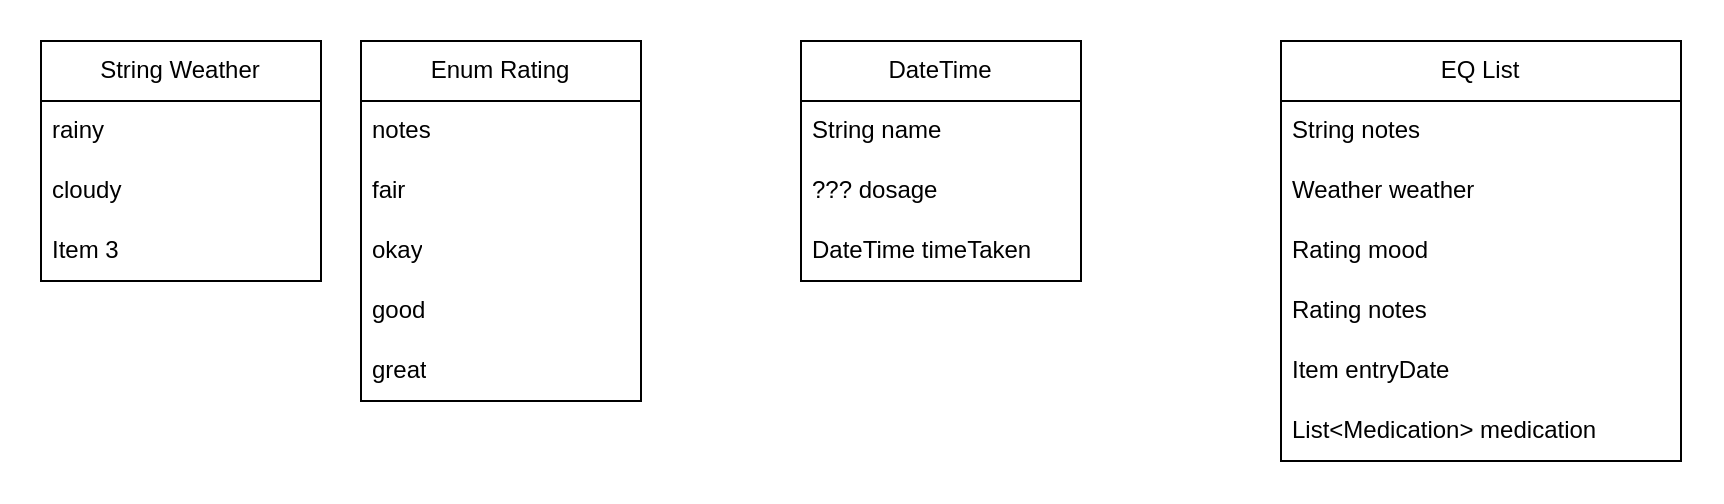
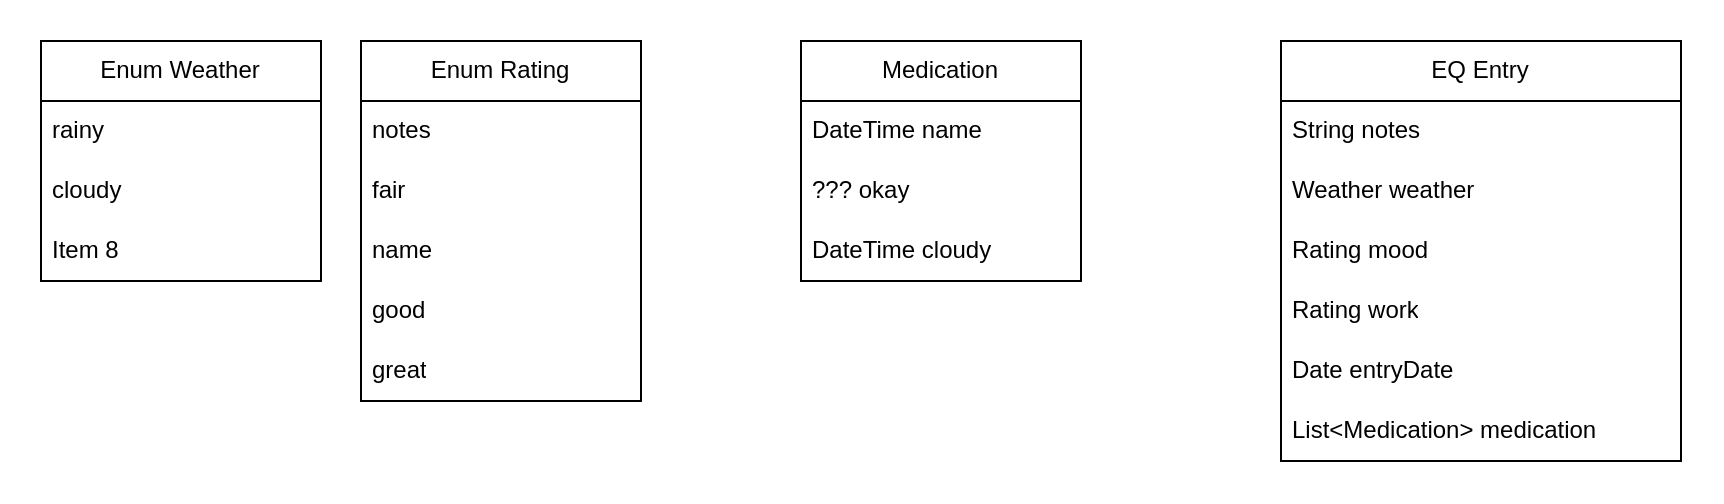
- <mxCell id="9" value="String Weather" style="swimlane;fontStyle=0;childLayout=stackLayout;horizontal=1;startSize=30;horizontalStack=0;resizeParent=1;resizeParentMax=0;resizeLast=0;collapsible=1;marginBottom=0;whiteSpace=wrap;html=1;" vertex="1" parent="1"><mxGeometry x="20" y="20" width="140" height="120" as="geometry" /></mxCell>
+ <mxCell id="9" value="Enum Weather" style="swimlane;fontStyle=0;childLayout=stackLayout;horizontal=1;startSize=30;horizontalStack=0;resizeParent=1;resizeParentMax=0;resizeLast=0;collapsible=1;marginBottom=0;whiteSpace=wrap;html=1;" vertex="1" parent="1"><mxGeometry x="20" y="20" width="140" height="120" as="geometry" /></mxCell>
- <mxCell id="19" value="DateTime" style="swimlane;fontStyle=0;childLayout=stackLayout;horizontal=1;startSize=30;horizontalStack=0;resizeParent=1;resizeParentMax=0;resizeLast=0;collapsible=1;marginBottom=0;whiteSpace=wrap;html=1;" vertex="1" parent="1"><mxGeometry x="400" y="20" width="140" height="120" as="geometry" /></mxCell>
+ <mxCell id="19" value="Medication" style="swimlane;fontStyle=0;childLayout=stackLayout;horizontal=1;startSize=30;horizontalStack=0;resizeParent=1;resizeParentMax=0;resizeLast=0;collapsible=1;marginBottom=0;whiteSpace=wrap;html=1;" vertex="1" parent="1"><mxGeometry x="400" y="20" width="140" height="120" as="geometry" /></mxCell>
- <mxCell id="2" value="EQ List" style="swimlane;fontStyle=0;childLayout=stackLayout;horizontal=1;startSize=30;horizontalStack=0;resizeParent=1;resizeParentMax=0;resizeLast=0;collapsible=1;marginBottom=0;whiteSpace=wrap;html=1;" vertex="1" parent="1"><mxGeometry x="640" y="20" width="200" height="210" as="geometry" /></mxCell>
+ <mxCell id="2" value="EQ Entry" style="swimlane;fontStyle=0;childLayout=stackLayout;horizontal=1;startSize=30;horizontalStack=0;resizeParent=1;resizeParentMax=0;resizeLast=0;collapsible=1;marginBottom=0;whiteSpace=wrap;html=1;" vertex="1" parent="1"><mxGeometry x="640" y="20" width="200" height="210" as="geometry" /></mxCell>
- <mxCell id="20" value="String name" style="text;strokeColor=none;fillColor=none;align=left;verticalAlign=middle;spacingLeft=4;spacingRight=4;overflow=hidden;points=[[0,0.5],[1,0.5]];portConstraint=eastwest;rotatable=0;whiteSpace=wrap;html=1;" vertex="1" parent="19"><mxGeometry y="30" width="140" height="30" as="geometry" /></mxCell>
+ <mxCell id="20" value="DateTime name" style="text;strokeColor=none;fillColor=none;align=left;verticalAlign=middle;spacingLeft=4;spacingRight=4;overflow=hidden;points=[[0,0.5],[1,0.5]];portConstraint=eastwest;rotatable=0;whiteSpace=wrap;html=1;" vertex="1" parent="19"><mxGeometry y="30" width="140" height="30" as="geometry" /></mxCell>
- <mxCell id="21" value="??? dosage" style="text;strokeColor=none;fillColor=none;align=left;verticalAlign=middle;spacingLeft=4;spacingRight=4;overflow=hidden;points=[[0,0.5],[1,0.5]];portConstraint=eastwest;rotatable=0;whiteSpace=wrap;html=1;" vertex="1" parent="19"><mxGeometry y="60" width="140" height="30" as="geometry" /></mxCell>
+ <mxCell id="21" value="??? okay" style="text;strokeColor=none;fillColor=none;align=left;verticalAlign=middle;spacingLeft=4;spacingRight=4;overflow=hidden;points=[[0,0.5],[1,0.5]];portConstraint=eastwest;rotatable=0;whiteSpace=wrap;html=1;" vertex="1" parent="19"><mxGeometry y="60" width="140" height="30" as="geometry" /></mxCell>
- <mxCell id="12" value="Item 3" style="text;strokeColor=none;fillColor=none;align=left;verticalAlign=middle;spacingLeft=4;spacingRight=4;overflow=hidden;points=[[0,0.5],[1,0.5]];portConstraint=eastwest;rotatable=0;whiteSpace=wrap;html=1;" vertex="1" parent="9"><mxGeometry y="90" width="140" height="30" as="geometry" /></mxCell>
+ <mxCell id="12" value="Item 8" style="text;strokeColor=none;fillColor=none;align=left;verticalAlign=middle;spacingLeft=4;spacingRight=4;overflow=hidden;points=[[0,0.5],[1,0.5]];portConstraint=eastwest;rotatable=0;whiteSpace=wrap;html=1;" vertex="1" parent="9"><mxGeometry y="90" width="140" height="30" as="geometry" /></mxCell>
- <mxCell id="16" value="okay" style="text;strokeColor=none;fillColor=none;align=left;verticalAlign=middle;spacingLeft=4;spacingRight=4;overflow=hidden;points=[[0,0.5],[1,0.5]];portConstraint=eastwest;rotatable=0;whiteSpace=wrap;html=1;" vertex="1" parent="13"><mxGeometry y="90" width="140" height="30" as="geometry" /></mxCell>
+ <mxCell id="16" value="name" style="text;strokeColor=none;fillColor=none;align=left;verticalAlign=middle;spacingLeft=4;spacingRight=4;overflow=hidden;points=[[0,0.5],[1,0.5]];portConstraint=eastwest;rotatable=0;whiteSpace=wrap;html=1;" vertex="1" parent="13"><mxGeometry y="90" width="140" height="30" as="geometry" /></mxCell>
- <mxCell id="22" value="DateTime timeTaken" style="text;strokeColor=none;fillColor=none;align=left;verticalAlign=middle;spacingLeft=4;spacingRight=4;overflow=hidden;points=[[0,0.5],[1,0.5]];portConstraint=eastwest;rotatable=0;whiteSpace=wrap;html=1;" vertex="1" parent="19"><mxGeometry y="90" width="140" height="30" as="geometry" /></mxCell>
+ <mxCell id="22" value="DateTime cloudy" style="text;strokeColor=none;fillColor=none;align=left;verticalAlign=middle;spacingLeft=4;spacingRight=4;overflow=hidden;points=[[0,0.5],[1,0.5]];portConstraint=eastwest;rotatable=0;whiteSpace=wrap;html=1;" vertex="1" parent="19"><mxGeometry y="90" width="140" height="30" as="geometry" /></mxCell>
- <mxCell id="6" value="Rating notes" style="text;strokeColor=none;fillColor=none;align=left;verticalAlign=middle;spacingLeft=4;spacingRight=4;overflow=hidden;points=[[0,0.5],[1,0.5]];portConstraint=eastwest;rotatable=0;whiteSpace=wrap;html=1;" vertex="1" parent="2"><mxGeometry y="120" width="200" height="30" as="geometry" /></mxCell>
+ <mxCell id="6" value="Rating work" style="text;strokeColor=none;fillColor=none;align=left;verticalAlign=middle;spacingLeft=4;spacingRight=4;overflow=hidden;points=[[0,0.5],[1,0.5]];portConstraint=eastwest;rotatable=0;whiteSpace=wrap;html=1;" vertex="1" parent="2"><mxGeometry y="120" width="200" height="30" as="geometry" /></mxCell>
- <mxCell id="7" value="Item entryDate" style="text;strokeColor=none;fillColor=none;align=left;verticalAlign=middle;spacingLeft=4;spacingRight=4;overflow=hidden;points=[[0,0.5],[1,0.5]];portConstraint=eastwest;rotatable=0;whiteSpace=wrap;html=1;" vertex="1" parent="2"><mxGeometry y="150" width="200" height="30" as="geometry" /></mxCell>
+ <mxCell id="7" value="Date entryDate" style="text;strokeColor=none;fillColor=none;align=left;verticalAlign=middle;spacingLeft=4;spacingRight=4;overflow=hidden;points=[[0,0.5],[1,0.5]];portConstraint=eastwest;rotatable=0;whiteSpace=wrap;html=1;" vertex="1" parent="2"><mxGeometry y="150" width="200" height="30" as="geometry" /></mxCell>
